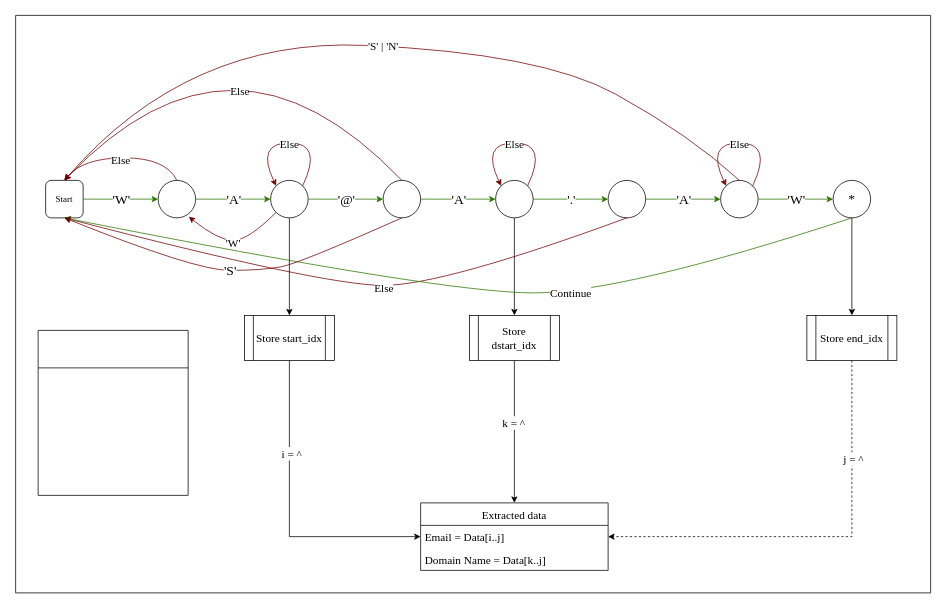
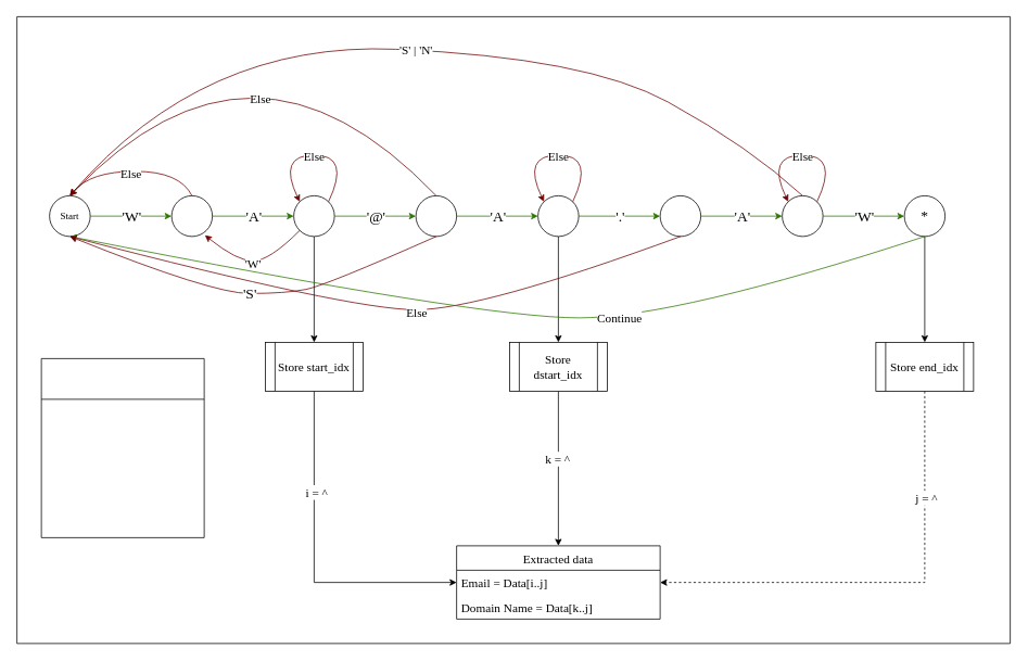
- <mxCell id="2" value="&lt;font face=&quot;JetBrains Mono&quot;&gt;Start&lt;/font&gt;" style="whiteSpace=wrap;html=1;aspect=fixed;rounded=1;" parent="1" vertex="1"><mxGeometry x="60" y="240" width="50" height="50" as="geometry" /></mxCell>
+ <mxCell id="2" value="&lt;font face=&quot;JetBrains Mono&quot;&gt;Start&lt;/font&gt;" style="ellipse;whiteSpace=wrap;html=1;aspect=fixed;" parent="1" vertex="1"><mxGeometry x="60" y="240" width="50" height="50" as="geometry" /></mxCell>
